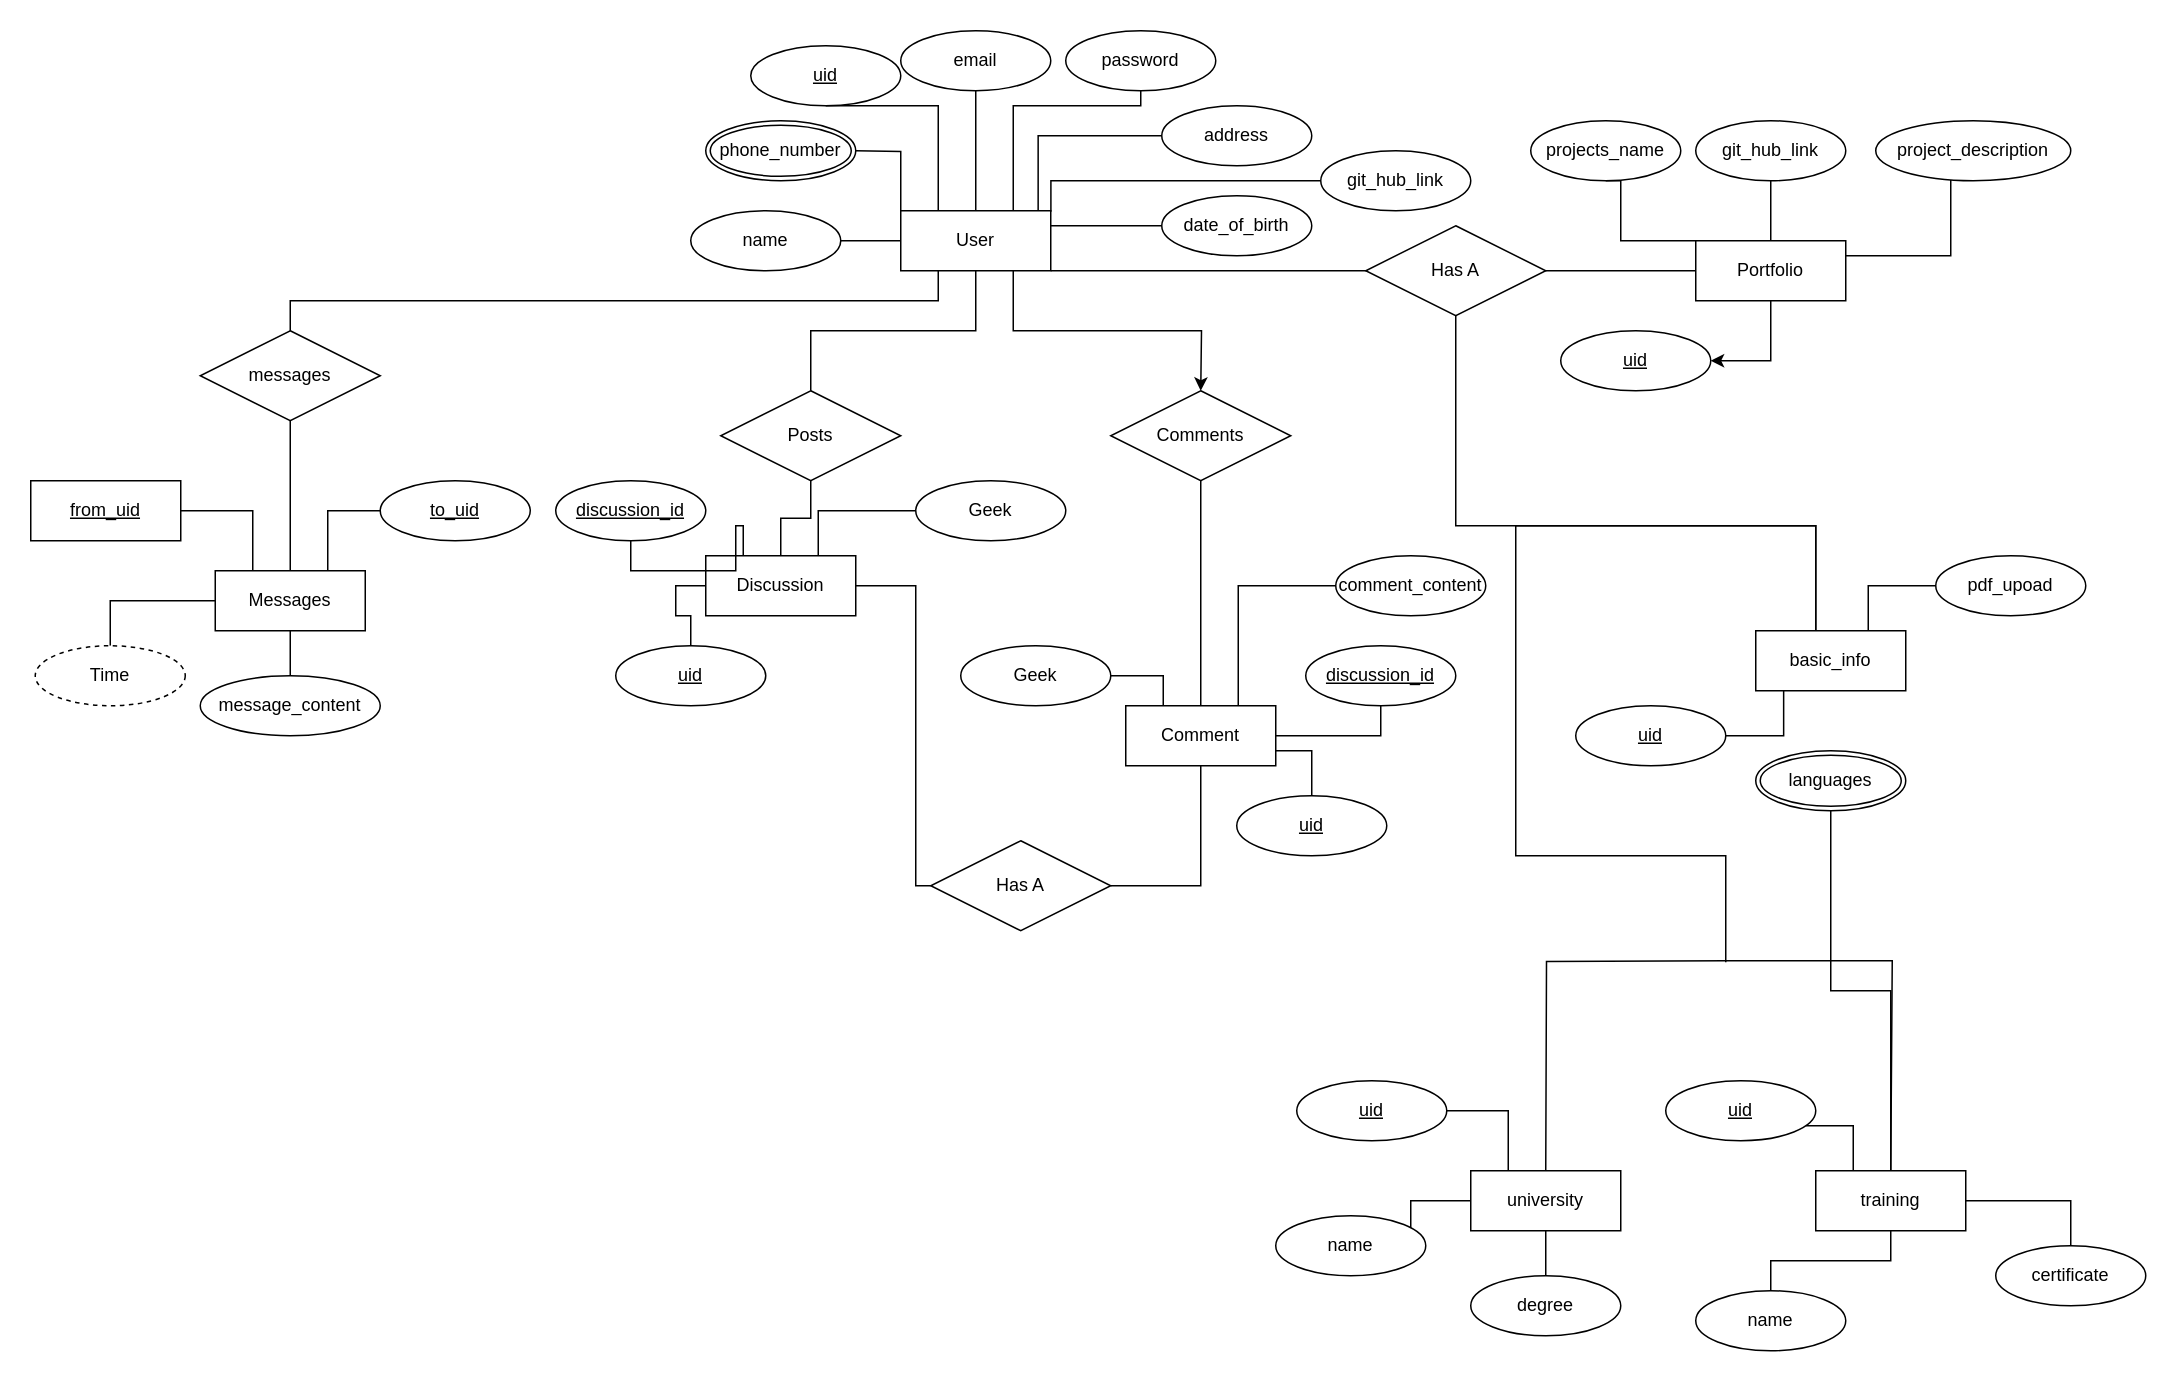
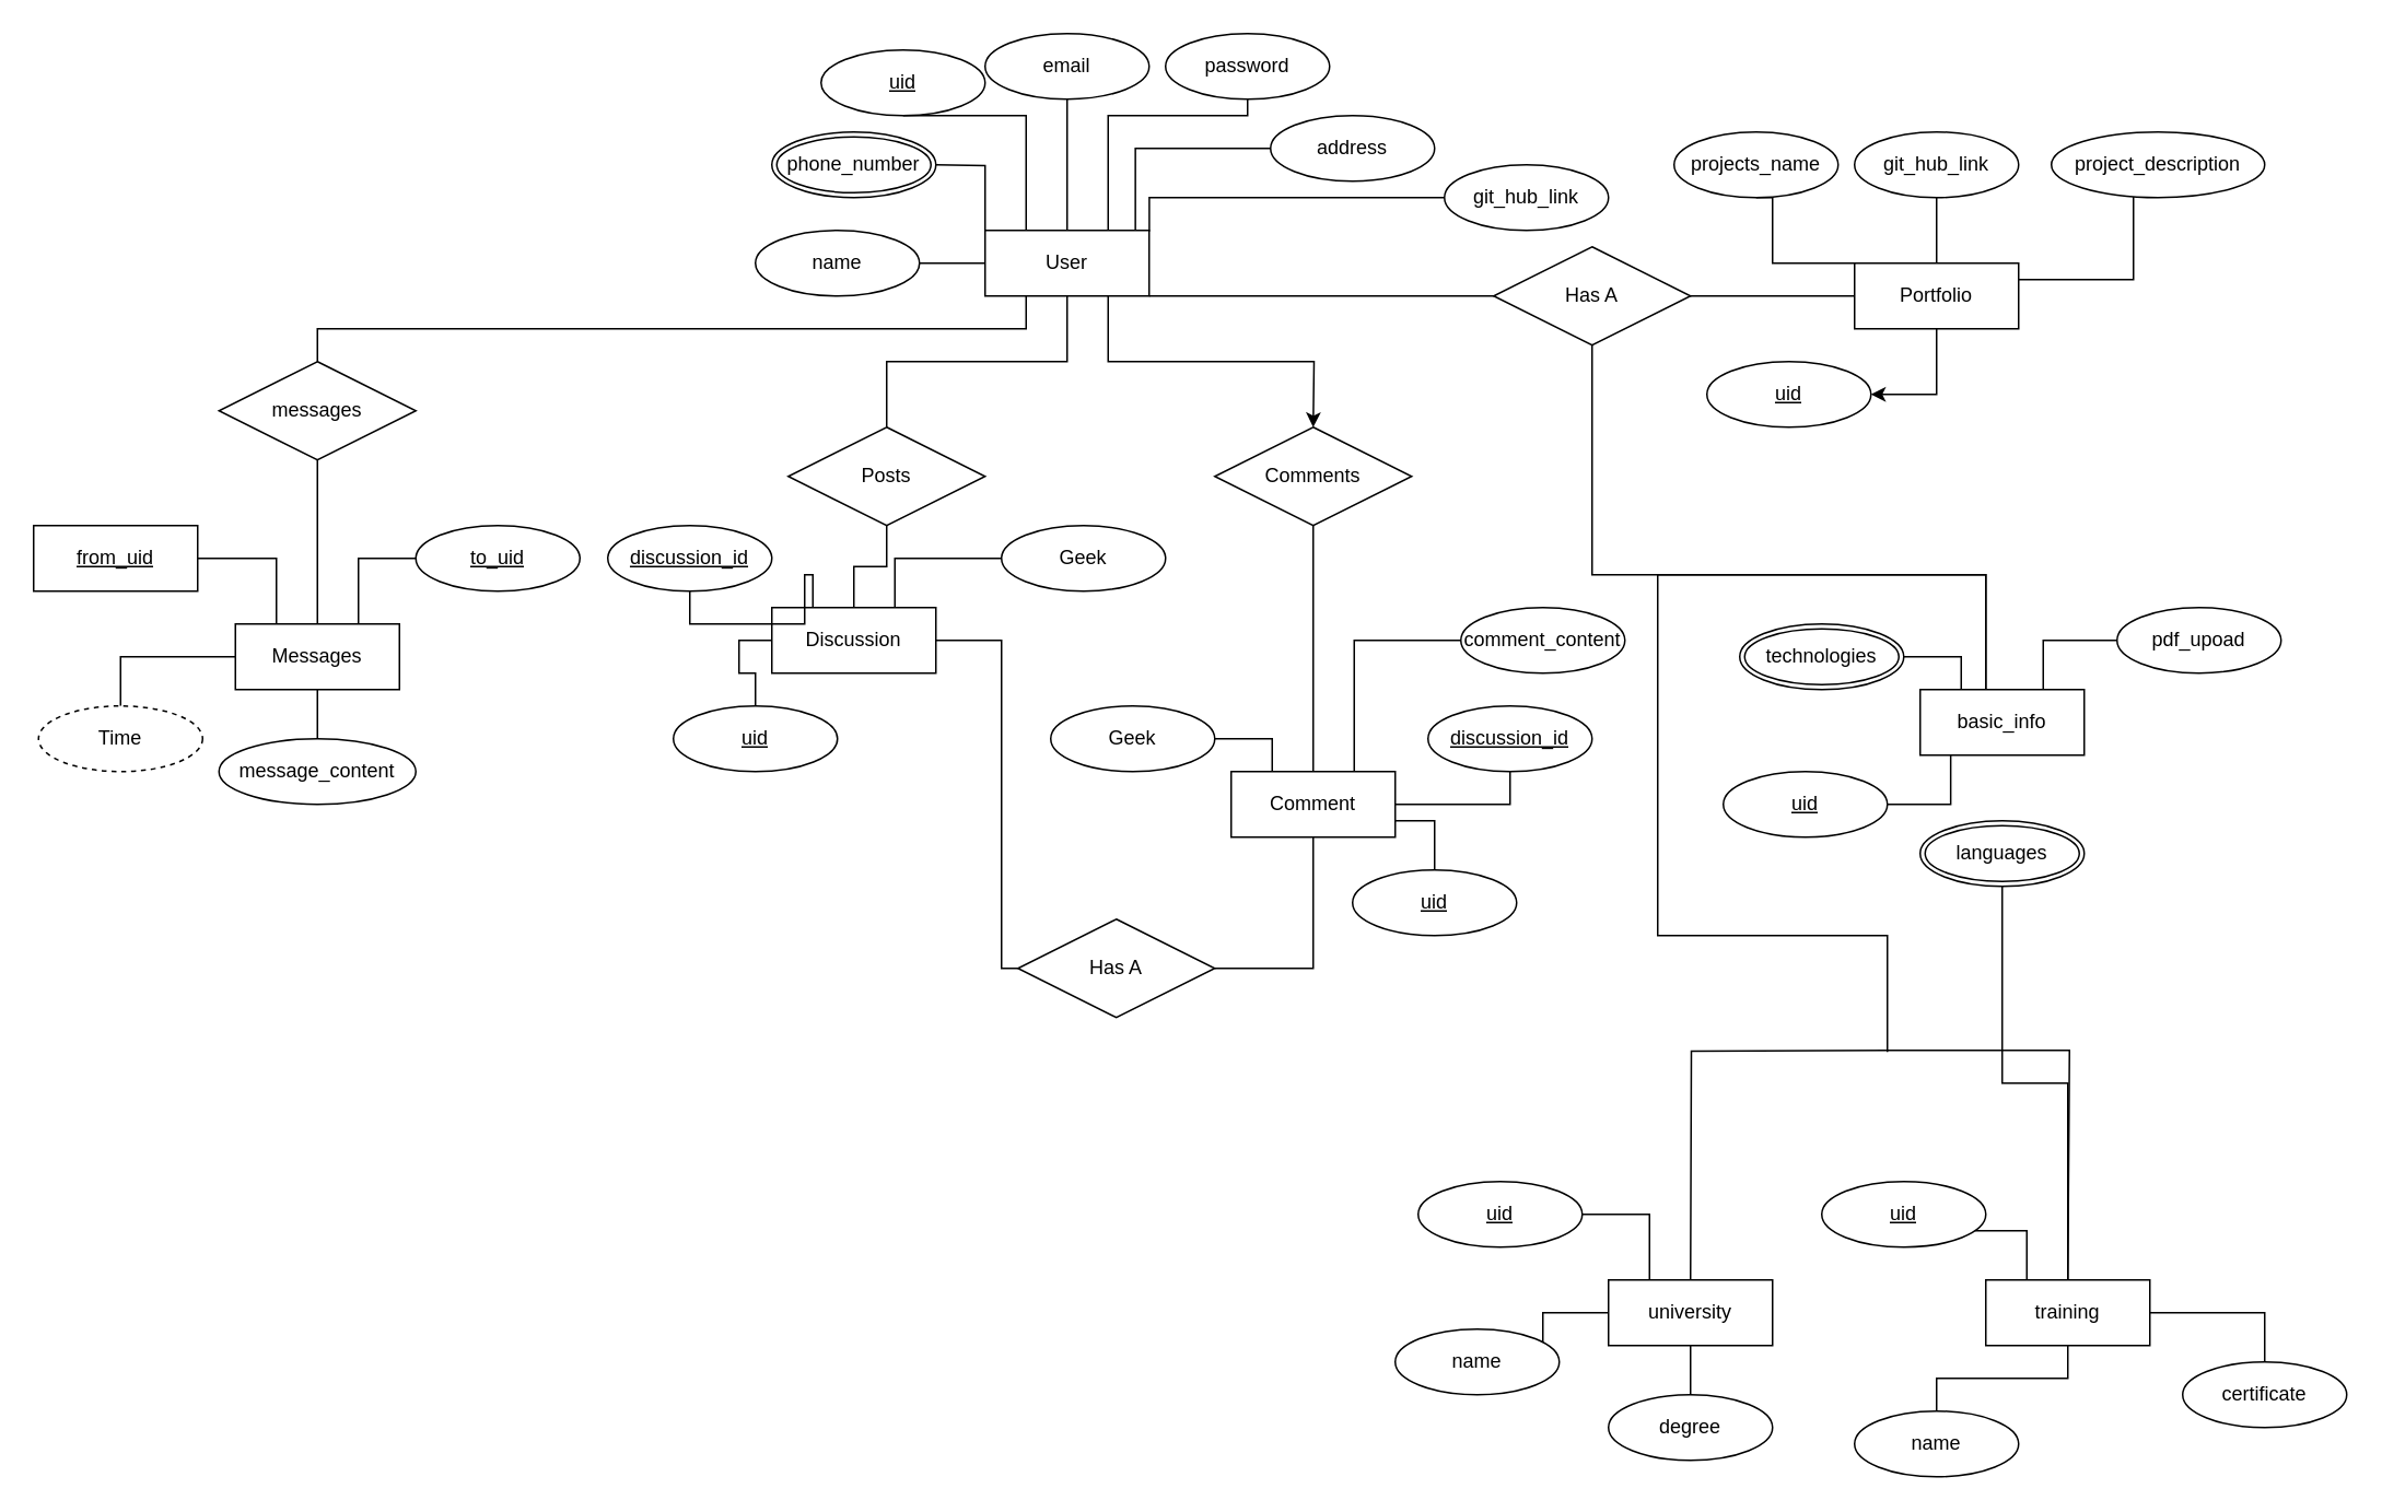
- <mxCell id="18" style="edgeStyle=orthogonalEdgeStyle;rounded=0;orthogonalLoop=1;jettySize=auto;html=1;entryX=1;entryY=0.25;entryDx=0;entryDy=0;endArrow=none;endFill=0;" edge="1" parent="1" source="19" target="6"><mxGeometry relative="1" as="geometry" /></mxCell>
- <mxCell id="19" value="date_of_birth" style="ellipse;whiteSpace=wrap;html=1;align=center;" vertex="1" parent="1"><mxGeometry x="774" y="130" width="100" height="40" as="geometry" /></mxCell>
+ <mxCell id="58" value="technologies" style="ellipse;shape=doubleEllipse;margin=3;whiteSpace=wrap;html=1;align=center;" vertex="1" parent="1"><mxGeometry x="1060" y="380" width="100" height="40" as="geometry" /></mxCell>
+ <mxCell id="57" style="edgeStyle=orthogonalEdgeStyle;rounded=0;orthogonalLoop=1;jettySize=auto;html=1;entryX=0.25;entryY=0;entryDx=0;entryDy=0;endArrow=none;endFill=0;" edge="1" parent="1" source="58" target="52"><mxGeometry relative="1" as="geometry" /></mxCell>
